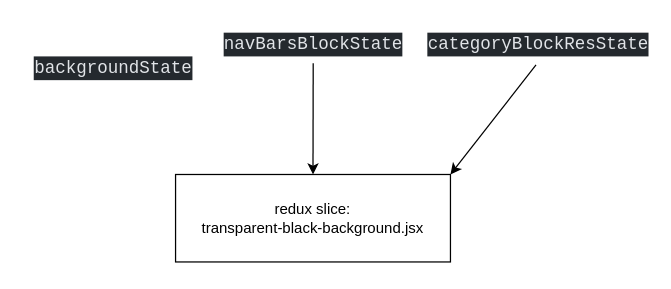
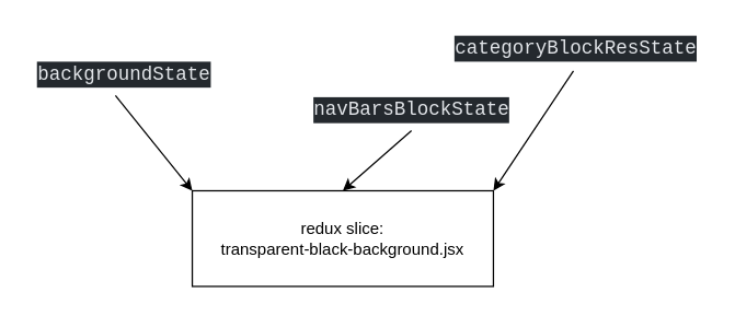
- <mxCell id="4" value="&lt;div style=&quot;color: rgb(225, 228, 232); background-color: rgb(36, 41, 46); font-family: Consolas, &amp;quot;Courier New&amp;quot;, monospace; font-size: 14px; line-height: 19px;&quot;&gt;navBarsBlockState&lt;/div&gt;" style="text;html=1;align=center;verticalAlign=middle;resizable=0;points=[];autosize=1;strokeColor=none;fillColor=none;rounded=0;" vertex="1" parent="1"><mxGeometry x="175" y="20" width="150" height="30" as="geometry" /></mxCell>
+ <mxCell id="4" value="&lt;div style=&quot;color: rgb(225, 228, 232); background-color: rgb(36, 41, 46); font-family: Consolas, &amp;quot;Courier New&amp;quot;, monospace; font-size: 14px; line-height: 19px;&quot;&gt;navBarsBlockState&lt;/div&gt;" style="text;html=1;align=center;verticalAlign=middle;resizable=0;points=[];autosize=1;strokeColor=none;fillColor=none;rounded=0;" vertex="1" parent="1"><mxGeometry x="225" y="65" width="150" height="30" as="geometry" /></mxCell>
- <mxCell id="5" value="&lt;div style=&quot;color: rgb(225, 228, 232); background-color: rgb(36, 41, 46); font-family: Consolas, &amp;quot;Courier New&amp;quot;, monospace; font-size: 14px; line-height: 19px;&quot;&gt;categoryBlockResState&lt;/div&gt;" style="text;html=1;align=center;verticalAlign=middle;resizable=0;points=[];autosize=1;strokeColor=none;fillColor=none;rounded=0;" vertex="1" parent="1"><mxGeometry x="335" y="20" width="190" height="30" as="geometry" /></mxCell>
+ <mxCell id="5" value="&lt;div style=&quot;color: rgb(225, 228, 232); background-color: rgb(36, 41, 46); font-family: Consolas, &amp;quot;Courier New&amp;quot;, monospace; font-size: 14px; line-height: 19px;&quot;&gt;categoryBlockResState&lt;/div&gt;" style="text;html=1;align=center;verticalAlign=middle;resizable=0;points=[];autosize=1;strokeColor=none;fillColor=none;rounded=0;" vertex="1" parent="1"><mxGeometry x="325" y="20" width="190" height="30" as="geometry" /></mxCell>
+ <mxCell id="8" value="" style="edgeStyle=none;orthogonalLoop=1;jettySize=auto;html=1;entryX=0;entryY=0;entryDx=0;entryDy=0;exitX=0.456;exitY=1.012;exitDx=0;exitDy=0;exitPerimeter=0;" edge="1" parent="1" source="3" target="2"><mxGeometry width="100" relative="1" as="geometry"><mxPoint x="80" y="59" as="sourcePoint" /><mxPoint x="30" y="136.74" as="targetPoint" /><Array as="points" /></mxGeometry></mxCell>
